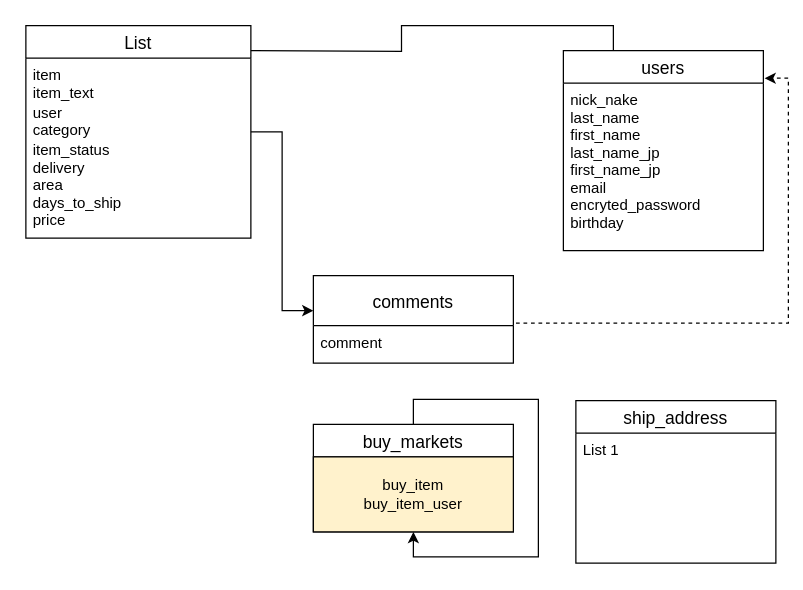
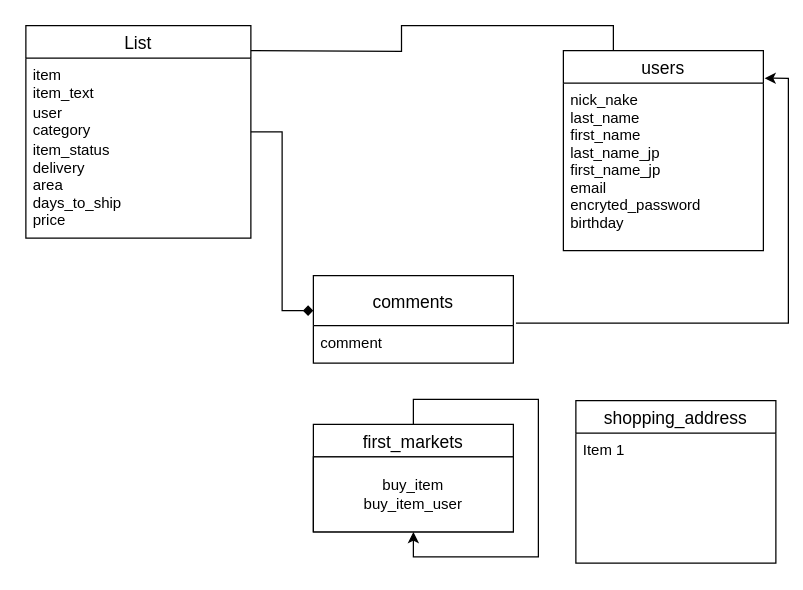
- <mxCell id="11" style="edgeStyle=orthogonalEdgeStyle;rounded=0;orthogonalLoop=1;jettySize=auto;html=1;entryX=0;entryY=0.4;entryDx=0;entryDy=0;entryPerimeter=0;" edge="1" parent="1" source="12" target="5"><mxGeometry relative="1" as="geometry" /></mxCell>
+ <mxCell id="11" style="edgeStyle=orthogonalEdgeStyle;rounded=0;orthogonalLoop=1;jettySize=auto;html=1;entryX=0;entryY=0.4;entryDx=0;entryDy=0;entryPerimeter=0;endArrow=diamond;" edge="1" parent="1" source="12" target="5"><mxGeometry relative="1" as="geometry" /></mxCell>
- <mxCell id="7" style="edgeStyle=orthogonalEdgeStyle;rounded=0;orthogonalLoop=1;jettySize=auto;html=1;exitX=1.013;exitY=-0.067;exitDx=0;exitDy=0;entryX=1.006;entryY=0.138;entryDx=0;entryDy=0;entryPerimeter=0;exitPerimeter=0;dashed=1;" parent="1" source="6" target="3" edge="1"><mxGeometry relative="1" as="geometry"><mxPoint x="440" y="391" as="sourcePoint" /></mxGeometry></mxCell>
+ <mxCell id="7" style="edgeStyle=orthogonalEdgeStyle;rounded=0;orthogonalLoop=1;jettySize=auto;html=1;exitX=1.013;exitY=-0.067;exitDx=0;exitDy=0;entryX=1.006;entryY=0.138;entryDx=0;entryDy=0;entryPerimeter=0;exitPerimeter=0;" parent="1" source="6" target="3" edge="1"><mxGeometry relative="1" as="geometry"><mxPoint x="440" y="391" as="sourcePoint" /></mxGeometry></mxCell>
- <mxCell id="16" value="ship_address" style="swimlane;fontStyle=0;childLayout=stackLayout;horizontal=1;startSize=26;horizontalStack=0;resizeParent=1;resizeParentMax=0;resizeLast=0;collapsible=1;marginBottom=0;align=center;fontSize=14;" vertex="1" parent="1"><mxGeometry x="460" y="320" width="160" height="130" as="geometry" /></mxCell>
+ <mxCell id="16" value="shopping_address" style="swimlane;fontStyle=0;childLayout=stackLayout;horizontal=1;startSize=26;horizontalStack=0;resizeParent=1;resizeParentMax=0;resizeLast=0;collapsible=1;marginBottom=0;align=center;fontSize=14;" vertex="1" parent="1"><mxGeometry x="460" y="320" width="160" height="130" as="geometry" /></mxCell>
- <mxCell id="9" value="buy_markets" style="swimlane;fontStyle=0;childLayout=stackLayout;horizontal=1;startSize=26;horizontalStack=0;resizeParent=1;resizeParentMax=0;resizeLast=0;collapsible=1;marginBottom=0;align=center;fontSize=14;" parent="1" vertex="1"><mxGeometry x="250" y="339" width="160" height="86" as="geometry" /></mxCell>
+ <mxCell id="9" value="first_markets" style="swimlane;fontStyle=0;childLayout=stackLayout;horizontal=1;startSize=26;horizontalStack=0;resizeParent=1;resizeParentMax=0;resizeLast=0;collapsible=1;marginBottom=0;align=center;fontSize=14;" parent="1" vertex="1"><mxGeometry x="250" y="339" width="160" height="86" as="geometry" /></mxCell>
- <mxCell id="17" value="List 1" style="text;strokeColor=none;fillColor=none;spacingLeft=4;spacingRight=4;overflow=hidden;rotatable=0;points=[[0,0.5],[1,0.5]];portConstraint=eastwest;fontSize=12;" vertex="1" parent="16"><mxGeometry y="26" width="160" height="104" as="geometry" /></mxCell>
+ <mxCell id="17" value="Item 1" style="text;strokeColor=none;fillColor=none;spacingLeft=4;spacingRight=4;overflow=hidden;rotatable=0;points=[[0,0.5],[1,0.5]];portConstraint=eastwest;fontSize=12;" vertex="1" parent="16"><mxGeometry y="26" width="160" height="104" as="geometry" /></mxCell>
- <mxCell id="10" value="buy_item&lt;br&gt;buy_item_user" style="whiteSpace=wrap;html=1;fillColor=#fff2cc;" vertex="1" parent="9"><mxGeometry y="26" width="160" height="60" as="geometry" /></mxCell>
+ <mxCell id="10" value="buy_item&lt;br&gt;buy_item_user" style="whiteSpace=wrap;html=1;" vertex="1" parent="9"><mxGeometry y="26" width="160" height="60" as="geometry" /></mxCell>
